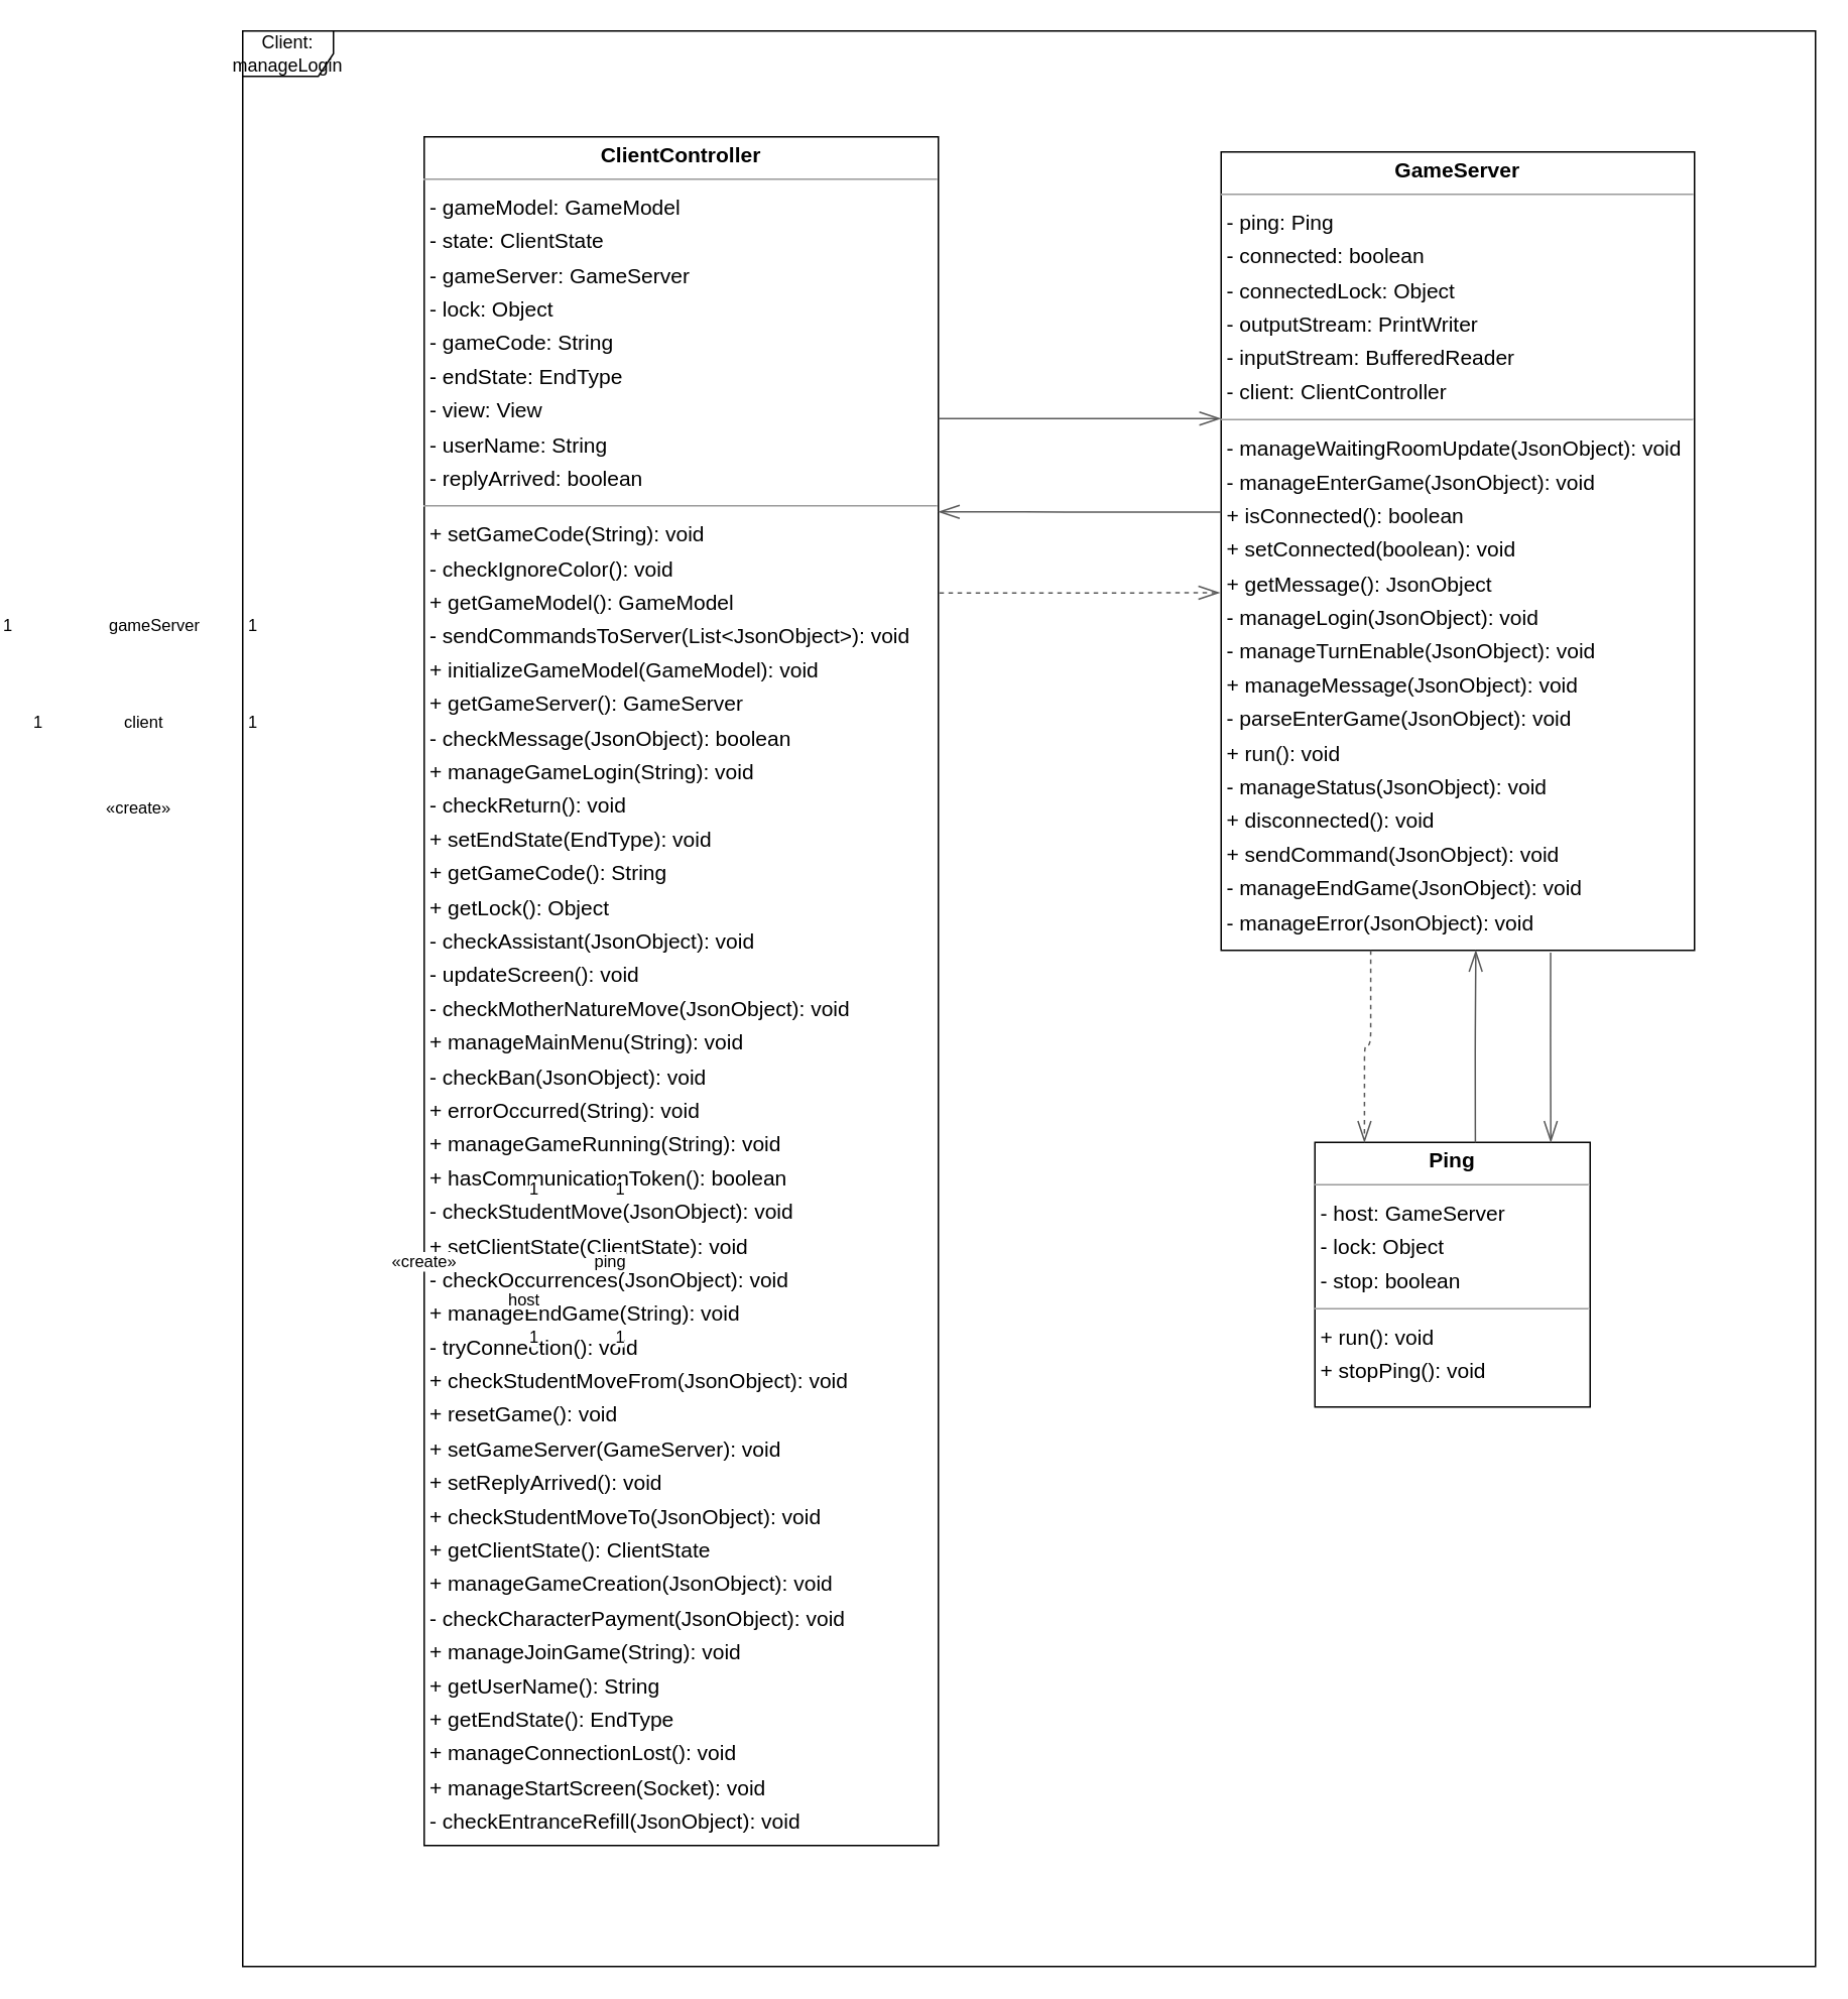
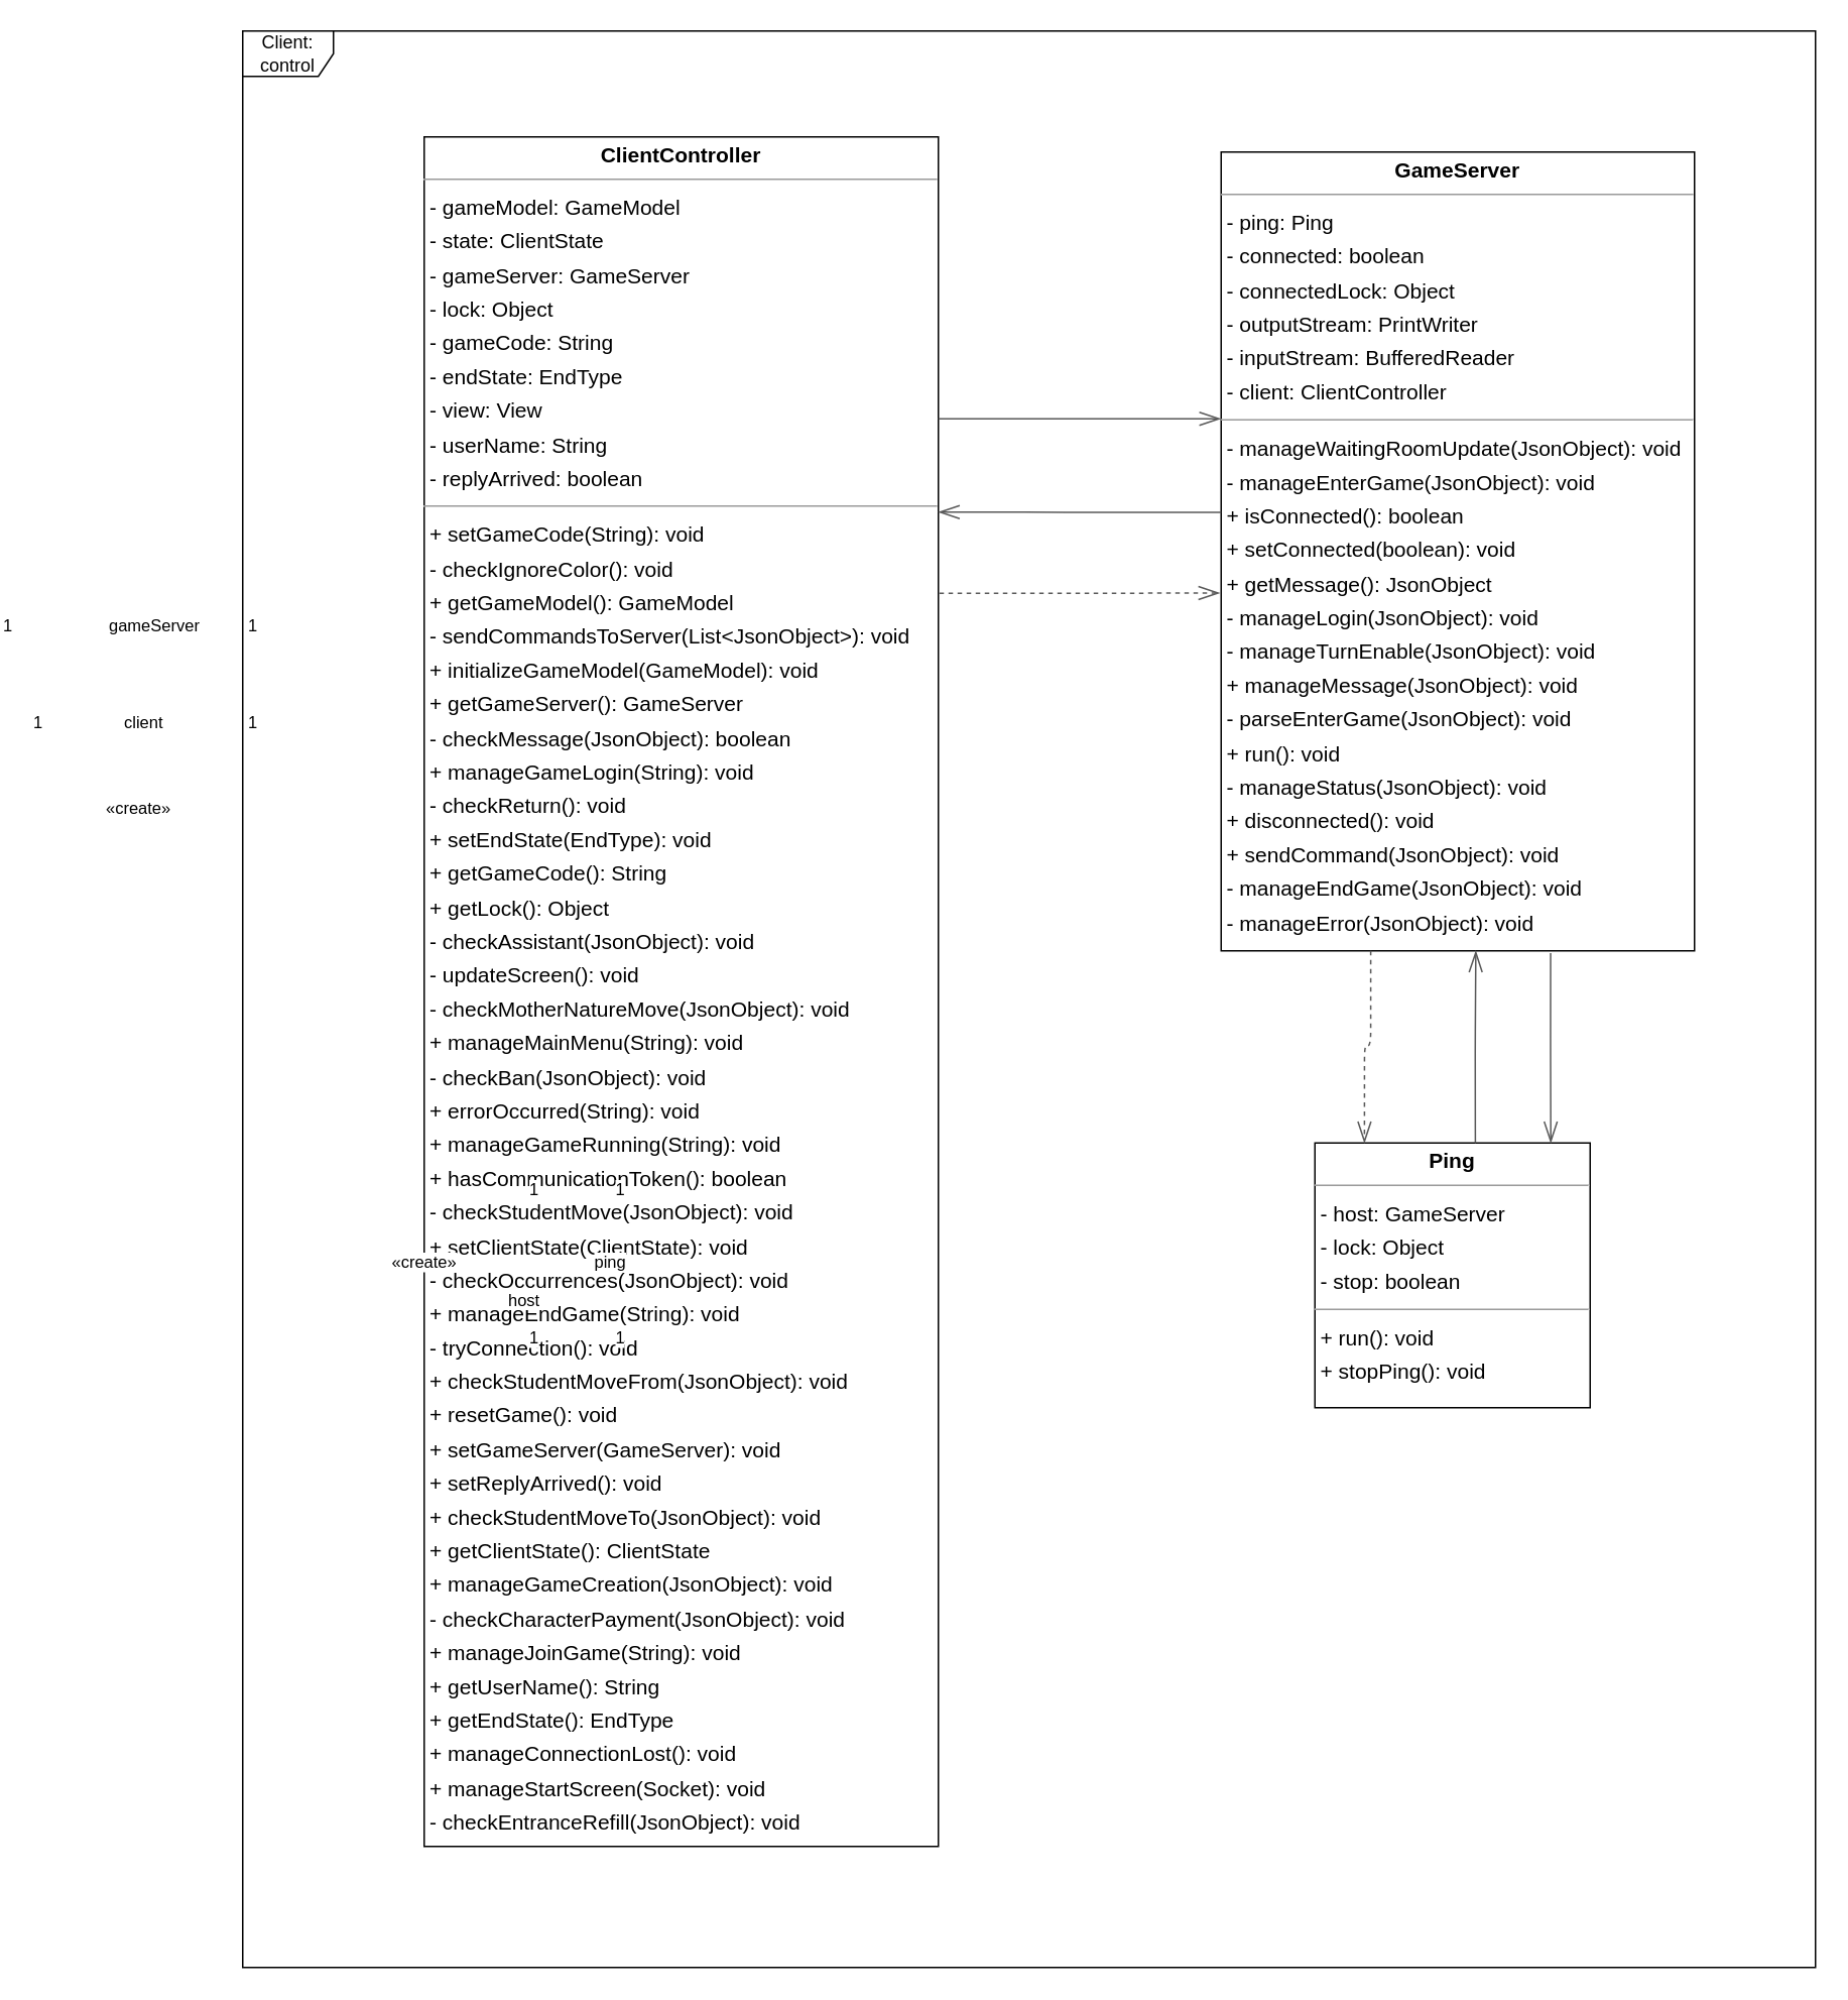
- <mxCell id="2" value="Client: manageLogin" style="shape=umlFrame;whiteSpace=wrap;html=1;" vertex="1" parent="1"><mxGeometry x="20" y="20" width="1040" height="1280" as="geometry" /></mxCell>
+ <mxCell id="2" value="Client: control" style="shape=umlFrame;whiteSpace=wrap;html=1;" vertex="1" parent="1"><mxGeometry x="20" y="20" width="1040" height="1280" as="geometry" /></mxCell>
